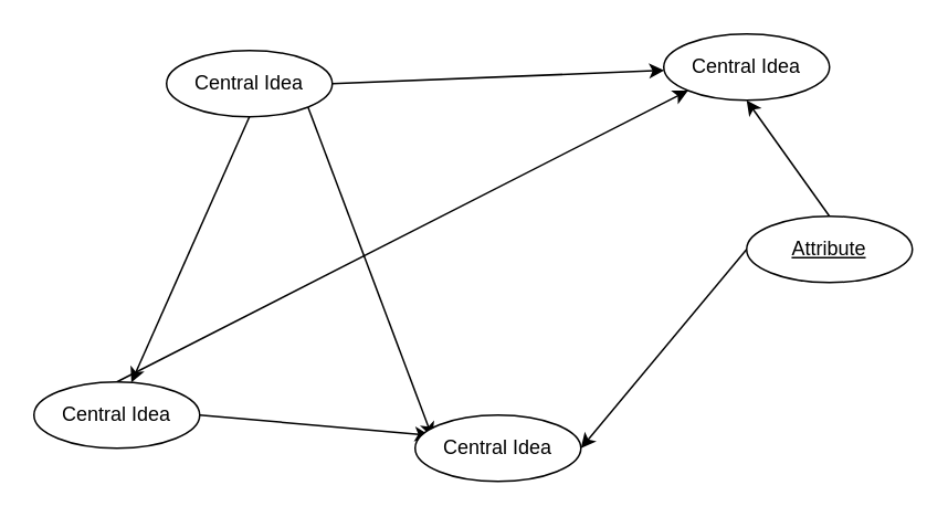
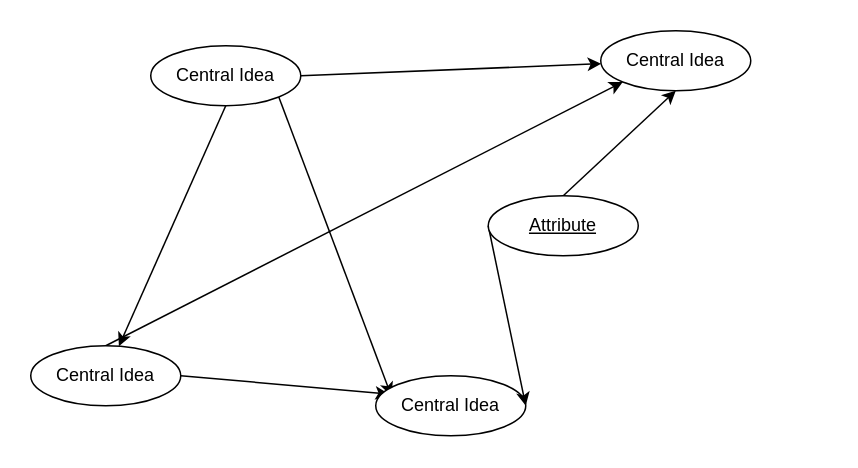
- <mxCell id="13" value="Attribute" style="ellipse;whiteSpace=wrap;html=1;align=center;fontStyle=4;" vertex="1" parent="1"><mxGeometry x="450" y="130" width="100" height="40" as="geometry" /></mxCell>
+ <mxCell id="13" value="Attribute" style="ellipse;whiteSpace=wrap;html=1;align=center;fontStyle=4;" vertex="1" parent="1"><mxGeometry x="325" y="130" width="100" height="40" as="geometry" /></mxCell>
